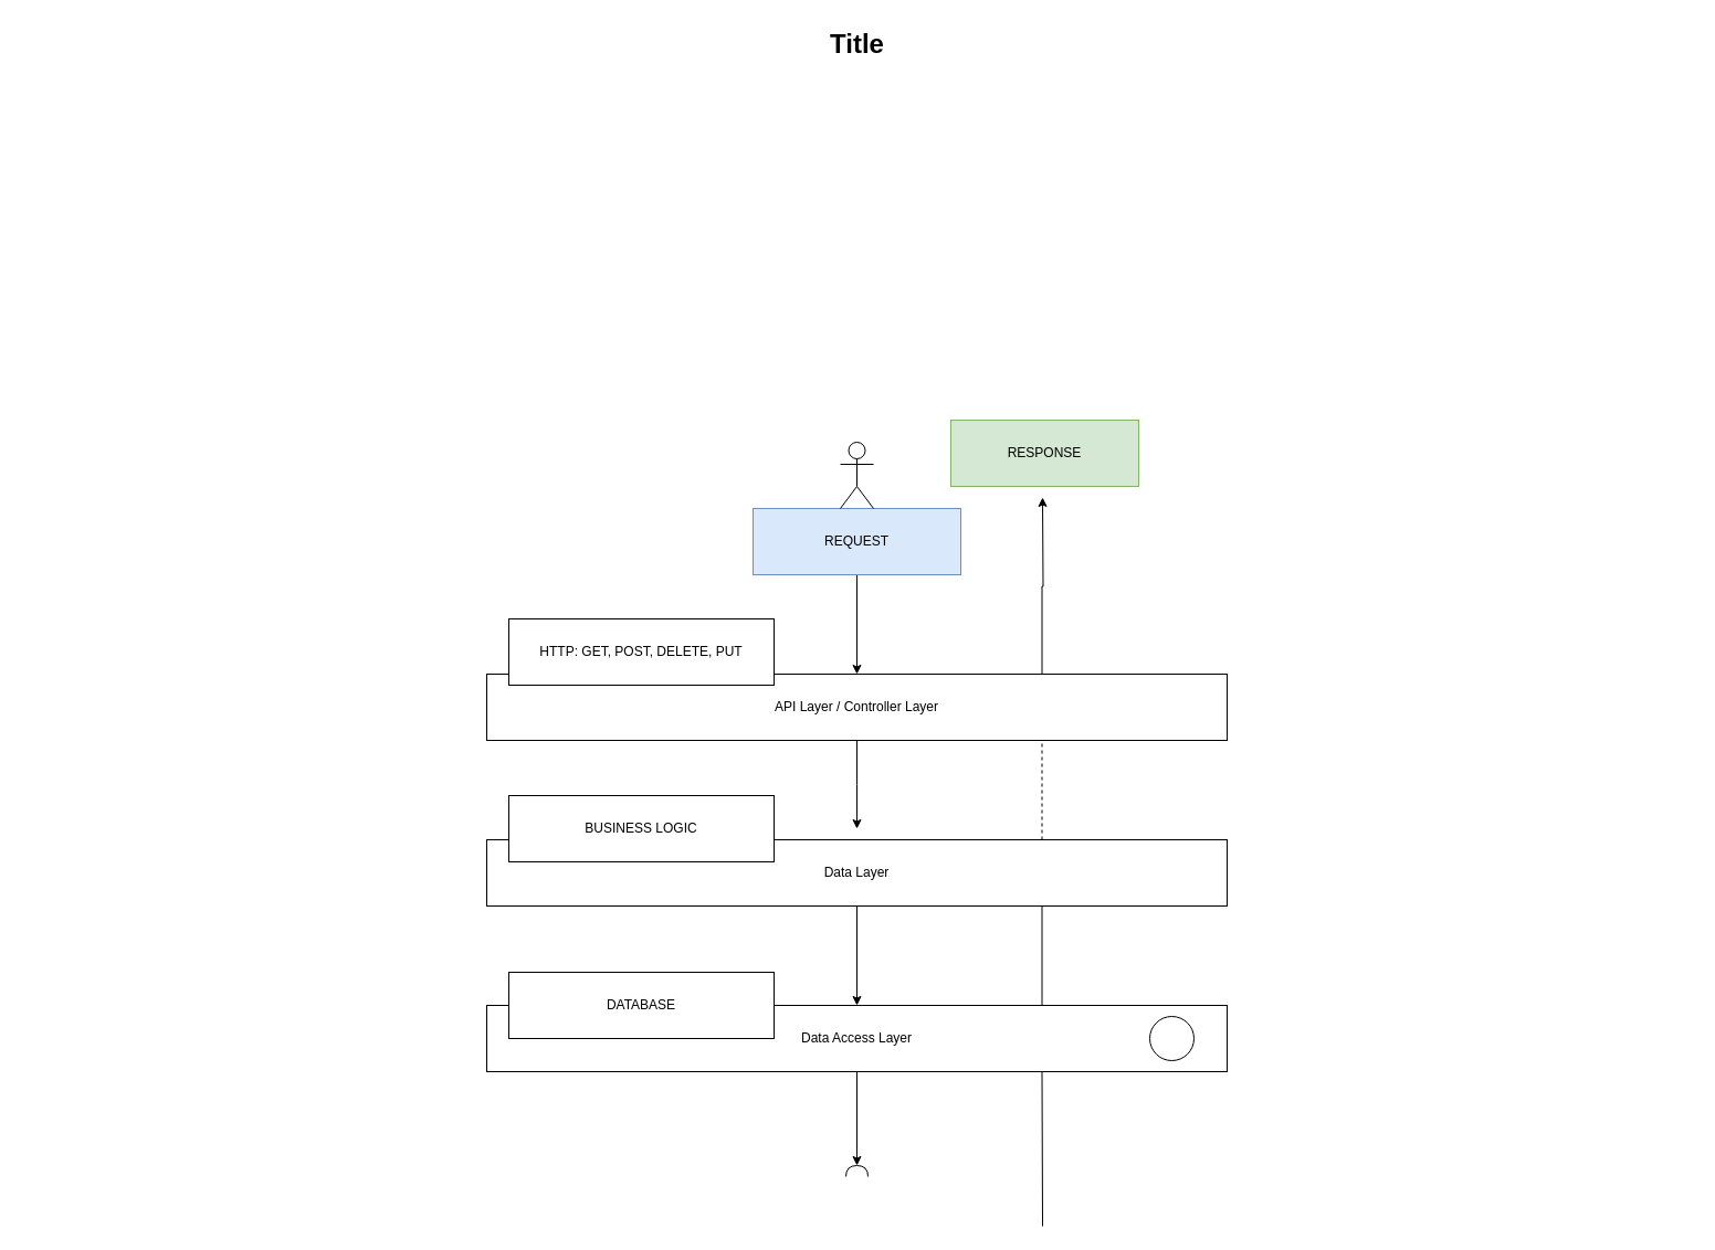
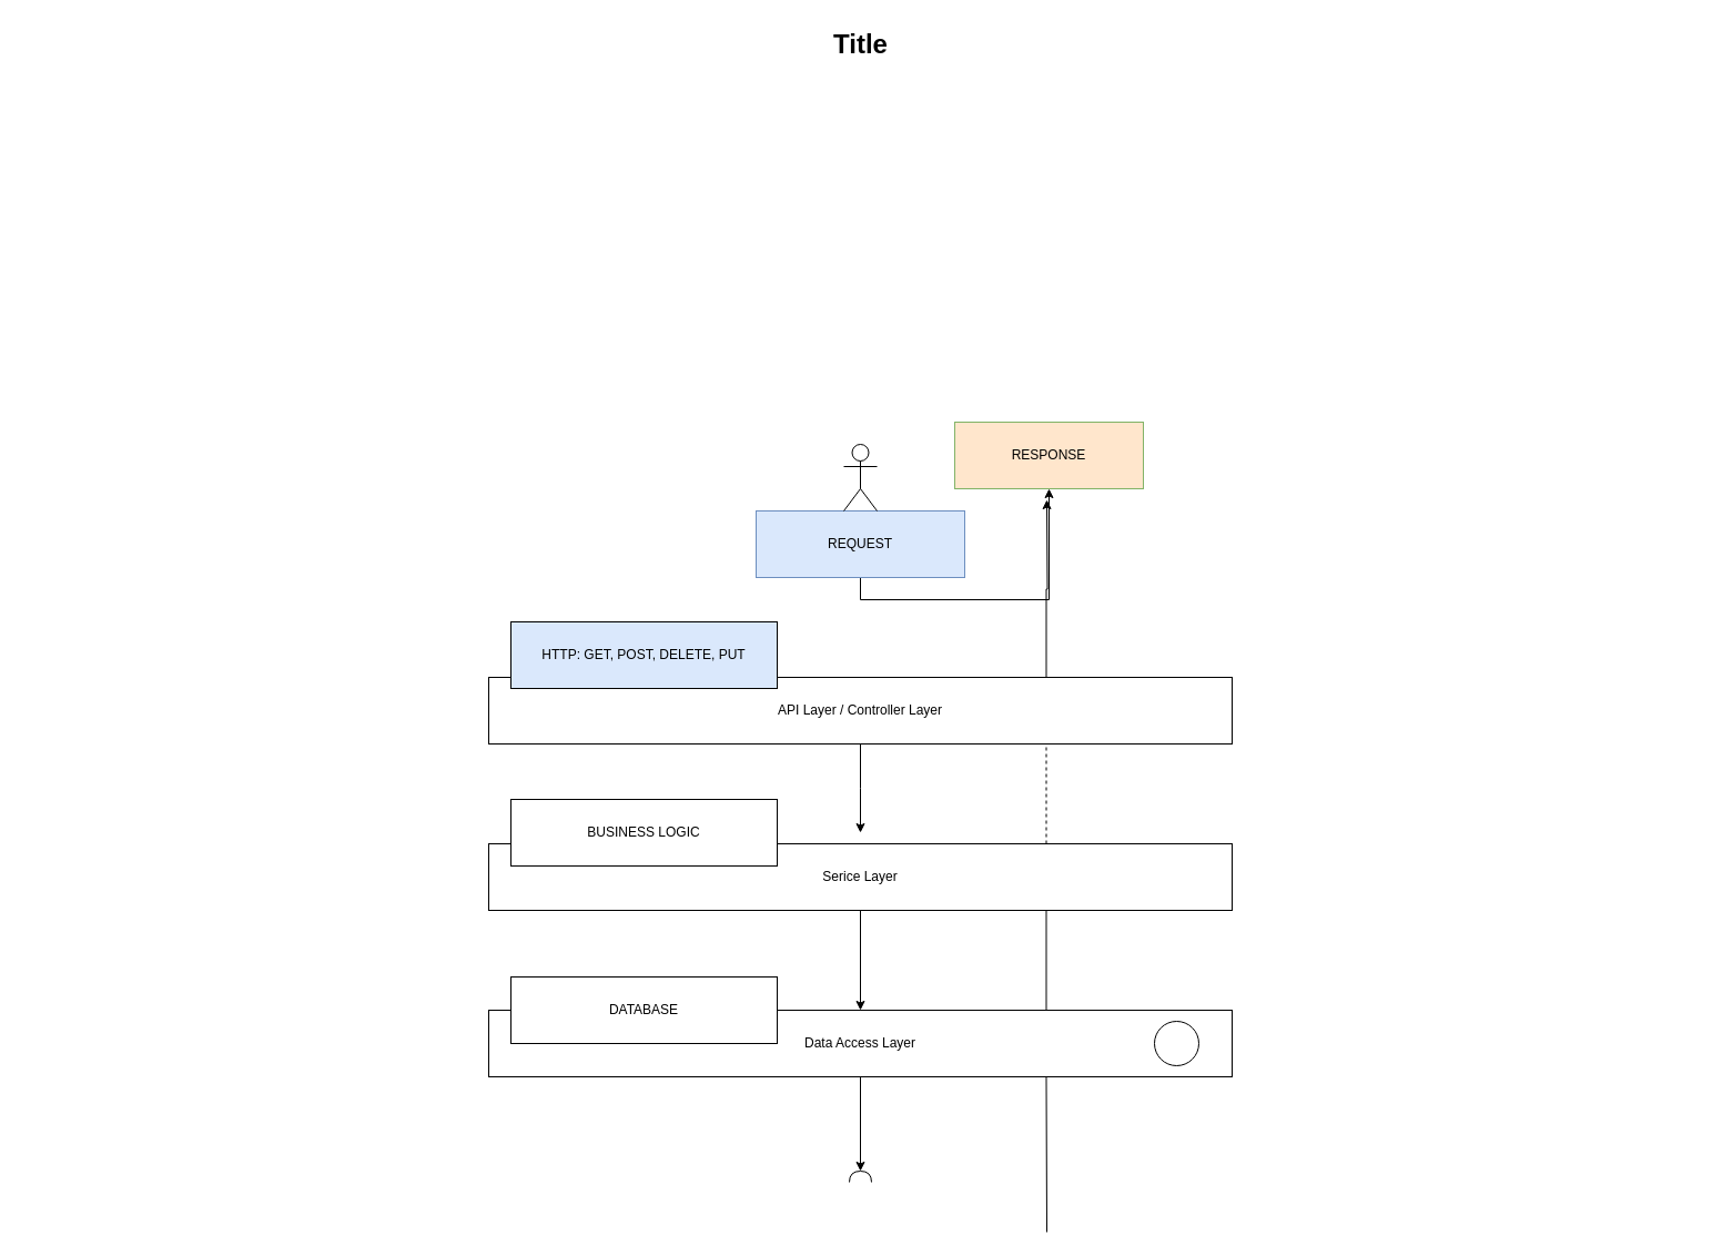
- <mxCell id="6" value="RESPONSE" style="rounded=0;whiteSpace=wrap;html=1;fillColor=#d5e8d4;strokeColor=#82b366;" vertex="1" parent="1"><mxGeometry x="860" y="380" width="170" height="60" as="geometry" /></mxCell>
+ <mxCell id="6" value="RESPONSE" style="rounded=0;whiteSpace=wrap;html=1;fillColor=#ffe6cc;strokeColor=#82b366;" vertex="1" parent="1"><mxGeometry x="860" y="380" width="170" height="60" as="geometry" /></mxCell>
- <mxCell id="3" style="edgeStyle=orthogonalEdgeStyle;rounded=0;orthogonalLoop=1;jettySize=auto;html=1;exitX=0.5;exitY=1;exitDx=0;exitDy=0;entryX=0.5;entryY=0;entryDx=0;entryDy=0;" edge="1" parent="1" source="4" target="9"><mxGeometry relative="1" as="geometry" /></mxCell>
+ <mxCell id="3" style="edgeStyle=orthogonalEdgeStyle;rounded=0;orthogonalLoop=1;jettySize=auto;html=1;exitX=0.5;exitY=1;exitDx=0;exitDy=0;" edge="1" parent="1" source="4" target="6"><mxGeometry relative="1" as="geometry" /></mxCell>
- <mxCell id="10" value="HTTP: GET, POST, DELETE, PUT" style="rounded=0;whiteSpace=wrap;html=1;" vertex="1" parent="1"><mxGeometry x="460" y="560" width="240" height="60" as="geometry" /></mxCell>
+ <mxCell id="10" value="HTTP: GET, POST, DELETE, PUT" style="rounded=0;whiteSpace=wrap;html=1;fillColor=#dae8fc;" vertex="1" parent="1"><mxGeometry x="460" y="560" width="240" height="60" as="geometry" /></mxCell>
- <mxCell id="12" value="Data Layer" style="rounded=0;whiteSpace=wrap;html=1;" vertex="1" parent="1"><mxGeometry x="440" y="760" width="670" height="60" as="geometry" /></mxCell>
+ <mxCell id="12" value="Serice Layer" style="rounded=0;whiteSpace=wrap;html=1;" vertex="1" parent="1"><mxGeometry x="440" y="760" width="670" height="60" as="geometry" /></mxCell>
